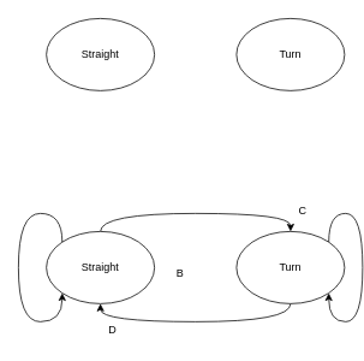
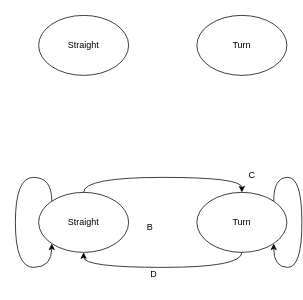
- <mxCell id="12" value="D" style="text;html=1;align=center;verticalAlign=middle;resizable=0;points=[];autosize=1;strokeColor=none;fillColor=none;" vertex="1" parent="1"><mxGeometry x="110" y="352" width="27" height="26" as="geometry" /></mxCell>
+ <mxCell id="12" value="D" style="text;html=1;align=center;verticalAlign=middle;resizable=0;points=[];autosize=1;strokeColor=none;fillColor=none;" vertex="1" parent="1"><mxGeometry x="190" y="352" width="27" height="26" as="geometry" /></mxCell>
